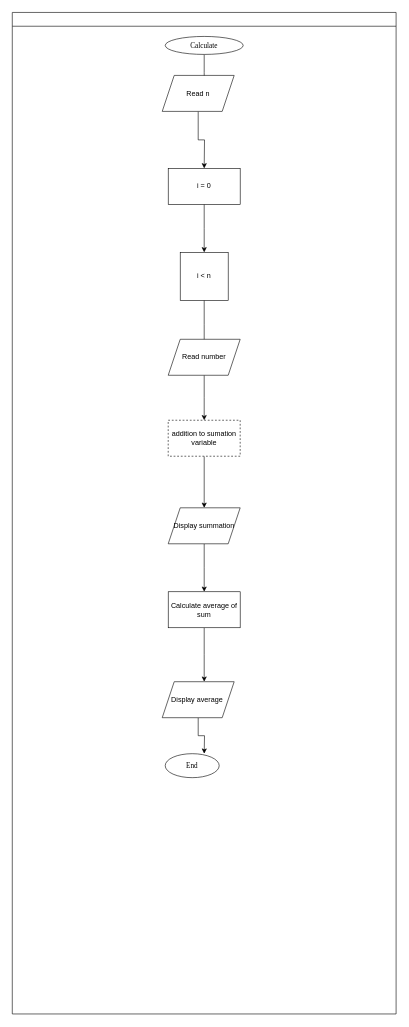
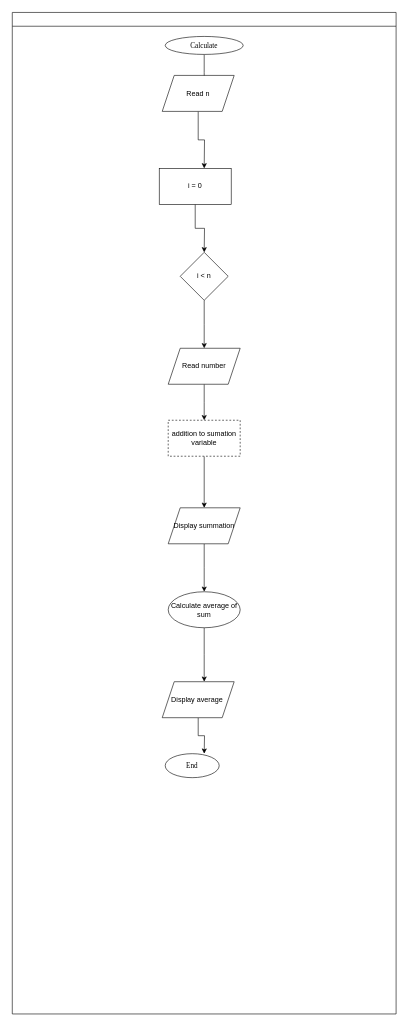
- <mxCell id="8" value="i = 0" style="rounded=0;whiteSpace=wrap;html=1;" vertex="1" parent="2"><mxGeometry x="260" y="260" width="120" height="60" as="geometry" /></mxCell>
+ <mxCell id="8" value="i = 0" style="rounded=0;whiteSpace=wrap;html=1;" vertex="1" parent="2"><mxGeometry x="245" y="260" width="120" height="60" as="geometry" /></mxCell>
- <mxCell id="10" value="i &amp;lt; n" style="whiteSpace=wrap;html=1;rounded=0;" vertex="1" parent="2"><mxGeometry x="280" y="400" width="80" height="80" as="geometry" /></mxCell>
+ <mxCell id="10" value="i &amp;lt; n" style="rhombus;whiteSpace=wrap;html=1;" vertex="1" parent="2"><mxGeometry x="280" y="400" width="80" height="80" as="geometry" /></mxCell>
- <mxCell id="12" value="Read number" style="shape=parallelogram;perimeter=parallelogramPerimeter;whiteSpace=wrap;html=1;fixedSize=1;" vertex="1" parent="2"><mxGeometry x="260" y="545" width="120" height="60" as="geometry" /></mxCell>
+ <mxCell id="12" value="Read number" style="shape=parallelogram;perimeter=parallelogramPerimeter;whiteSpace=wrap;html=1;fixedSize=1;" vertex="1" parent="2"><mxGeometry x="260" y="560" width="120" height="60" as="geometry" /></mxCell>
- <mxCell id="18" value="Calculate average of sum" style="rounded=0;whiteSpace=wrap;html=1;" vertex="1" parent="2"><mxGeometry x="260" y="966" width="120" height="60" as="geometry" /></mxCell>
+ <mxCell id="18" value="Calculate average of sum" style="ellipse;whiteSpace=wrap;html=1;" vertex="1" parent="2"><mxGeometry x="260" y="966" width="120" height="60" as="geometry" /></mxCell>
